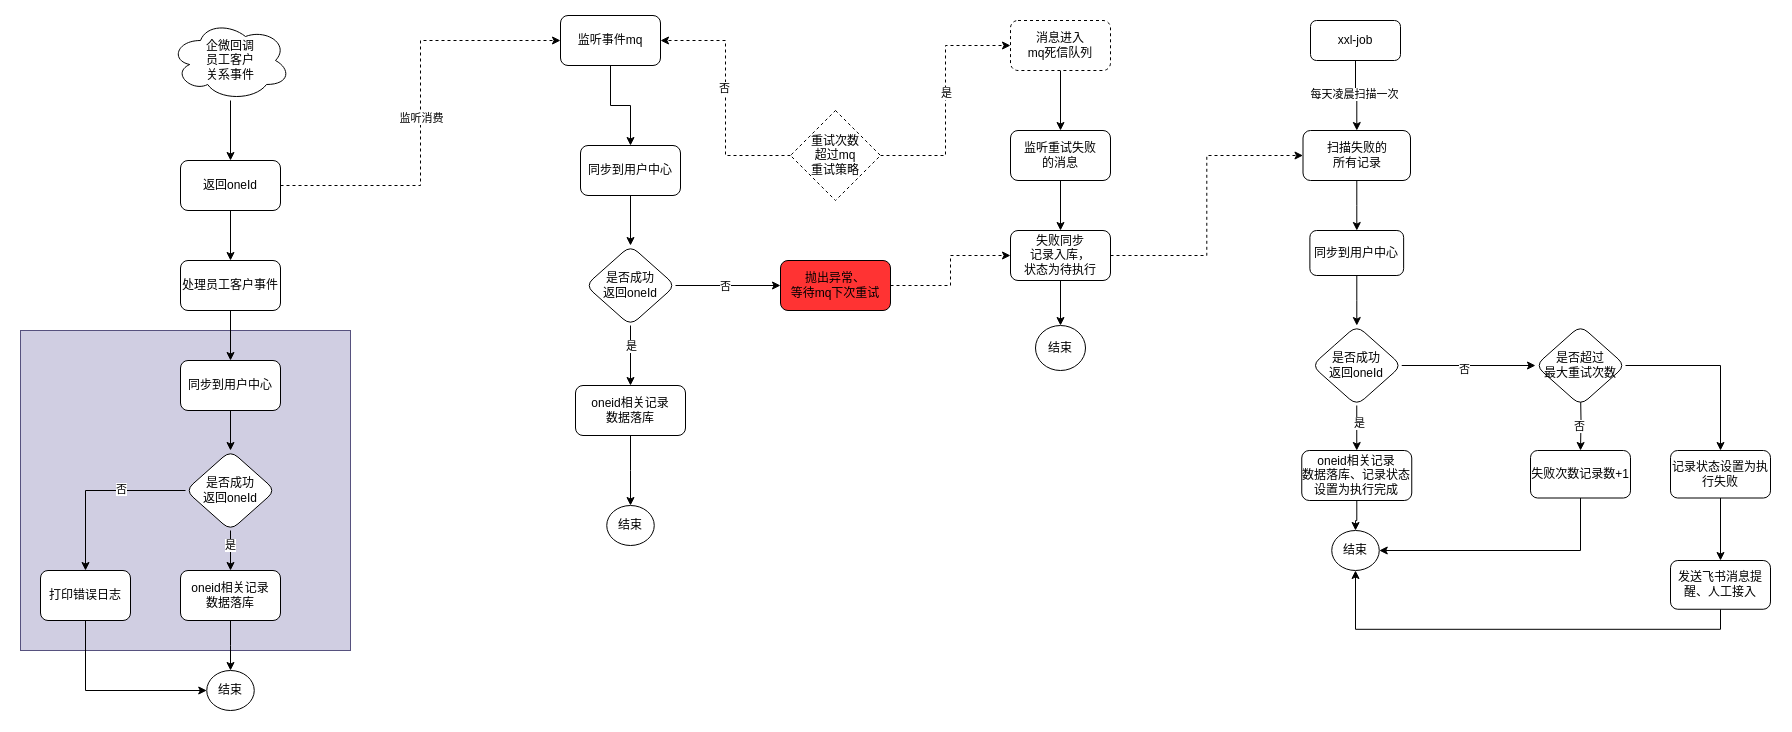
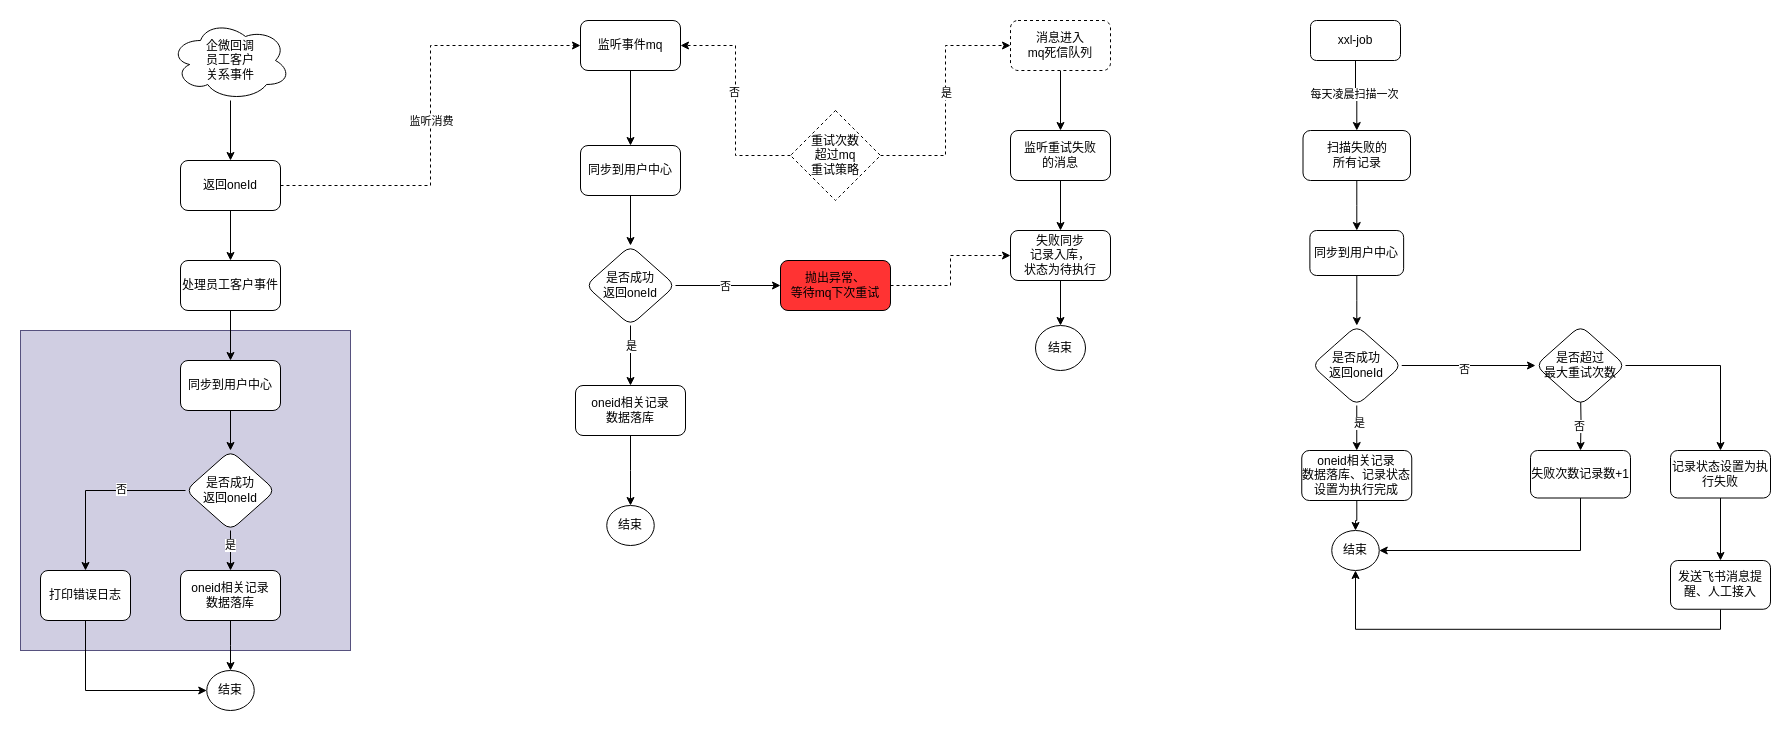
- <mxCell id="24" value="监听事件mq" style="rounded=1;whiteSpace=wrap;html=1;" vertex="1" parent="1"><mxGeometry x="560" y="15" width="100" height="50" as="geometry" /></mxCell>
+ <mxCell id="24" value="监听事件mq" style="rounded=1;whiteSpace=wrap;html=1;" vertex="1" parent="1"><mxGeometry x="580" y="20" width="100" height="50" as="geometry" /></mxCell>
- <mxCell id="47" style="edgeStyle=orthogonalEdgeStyle;rounded=0;orthogonalLoop=1;jettySize=auto;html=1;entryX=0;entryY=0.5;entryDx=0;entryDy=0;dashed=1;" edge="1" parent="1" source="48" target="54"><mxGeometry relative="1" as="geometry" /></mxCell>
